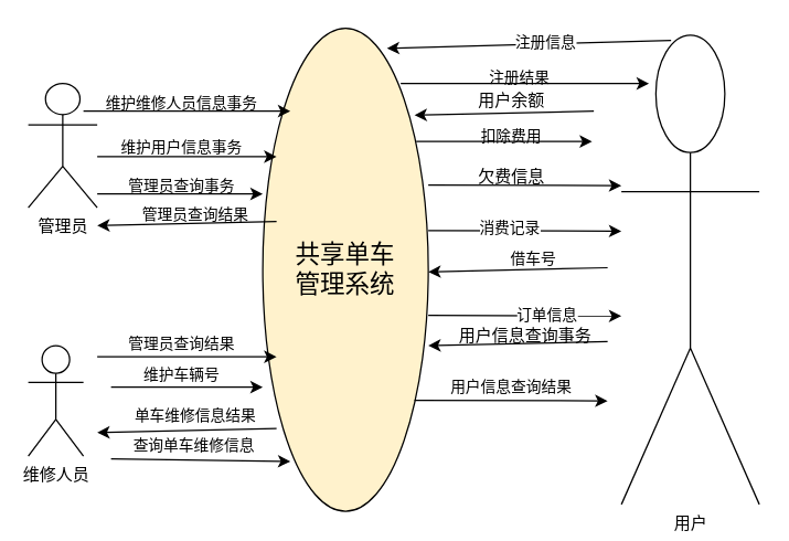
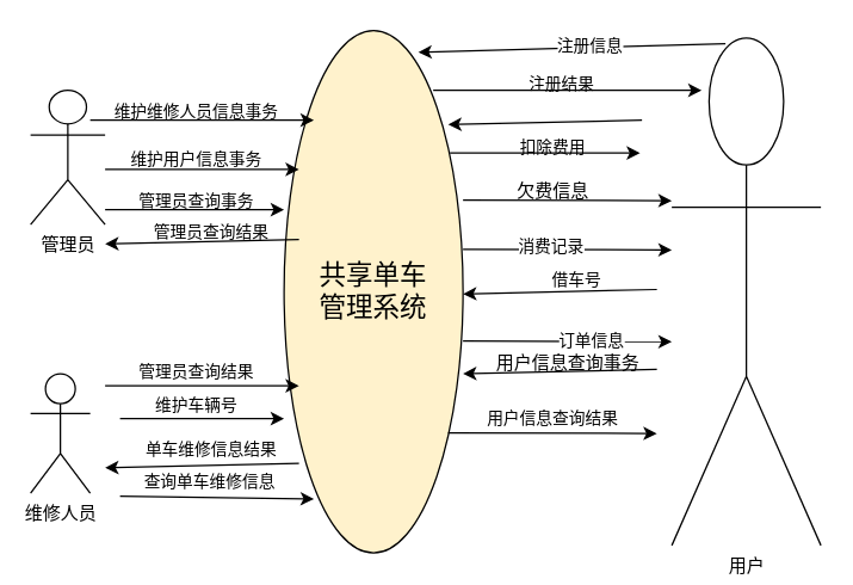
- <mxCell id="13" value="用户余额" style="text;html=1;align=center;verticalAlign=middle;resizable=0;points=[];autosize=1;strokeColor=none;fillColor=none;labelBackgroundColor=none;" parent="1" vertex="1"><mxGeometry x="335" y="58" width="70" height="30" as="geometry" /></mxCell>
